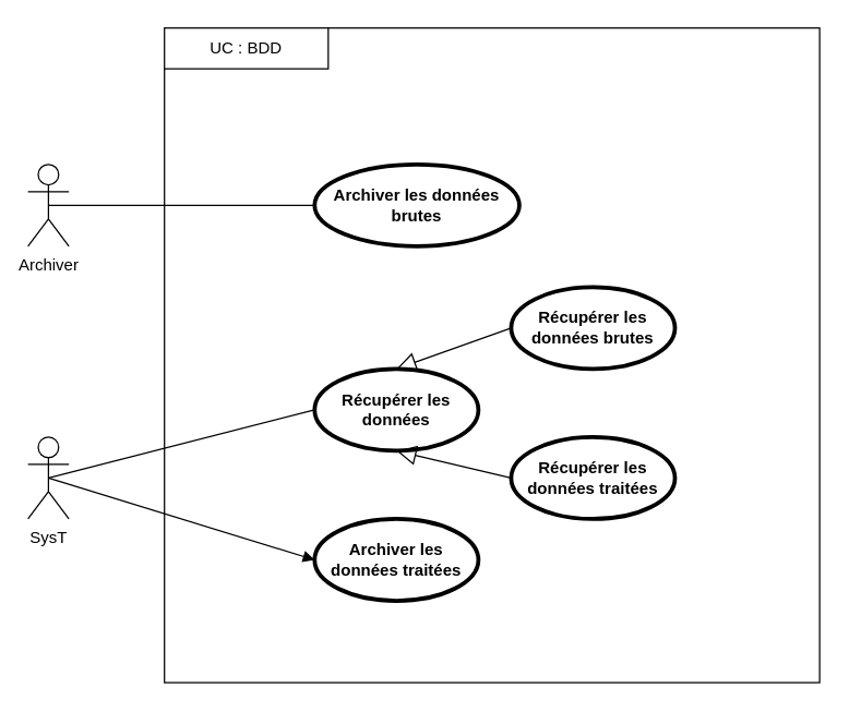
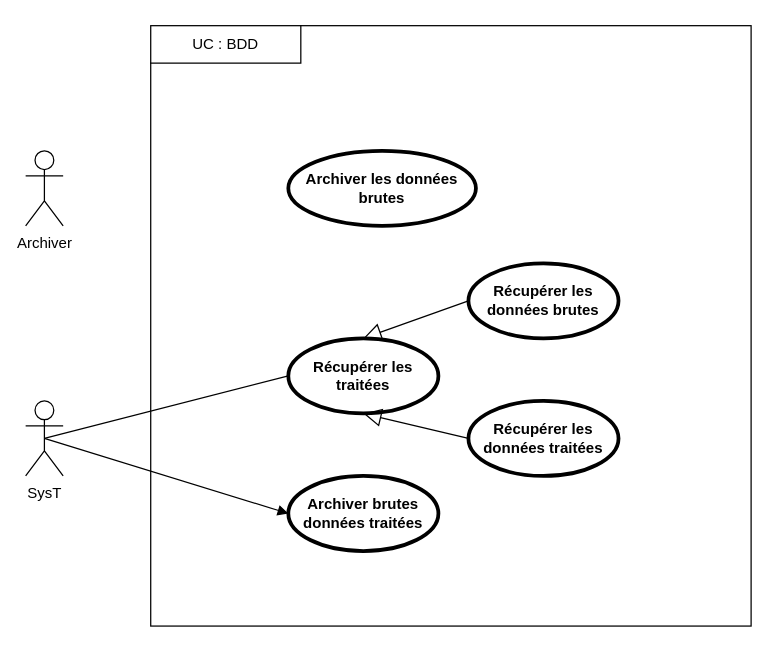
- <mxCell id="8" value="" style="edgeStyle=none;html=1;endArrow=none;verticalAlign=bottom;rounded=0;exitX=0.5;exitY=0.5;exitDx=0;exitDy=0;exitPerimeter=0;entryX=0;entryY=0.5;entryDx=0;entryDy=0;" parent="1" source="4" target="6" edge="1"><mxGeometry width="160" relative="1" as="geometry"><mxPoint x="200" y="260" as="sourcePoint" /><mxPoint x="360" y="260" as="targetPoint" /></mxGeometry></mxCell>
- <mxCell id="7" value="Récupérer les données" style="shape=ellipse;html=1;strokeWidth=3;fontStyle=1;whiteSpace=wrap;align=center;perimeter=ellipsePerimeter;" parent="1" vertex="1"><mxGeometry x="230" y="270" width="120" height="60" as="geometry" /></mxCell>
+ <mxCell id="7" value="Récupérer les traitées" style="shape=ellipse;html=1;strokeWidth=3;fontStyle=1;whiteSpace=wrap;align=center;perimeter=ellipsePerimeter;" parent="1" vertex="1"><mxGeometry x="230" y="270" width="120" height="60" as="geometry" /></mxCell>
- <mxCell id="10" value="Archiver les données traitées" style="shape=ellipse;html=1;strokeWidth=3;fontStyle=1;whiteSpace=wrap;align=center;perimeter=ellipsePerimeter;" parent="1" vertex="1"><mxGeometry x="230" y="380" width="120" height="60" as="geometry" /></mxCell>
+ <mxCell id="10" value="Archiver brutes données traitées" style="shape=ellipse;html=1;strokeWidth=3;fontStyle=1;whiteSpace=wrap;align=center;perimeter=ellipsePerimeter;" parent="1" vertex="1"><mxGeometry x="230" y="380" width="120" height="60" as="geometry" /></mxCell>
